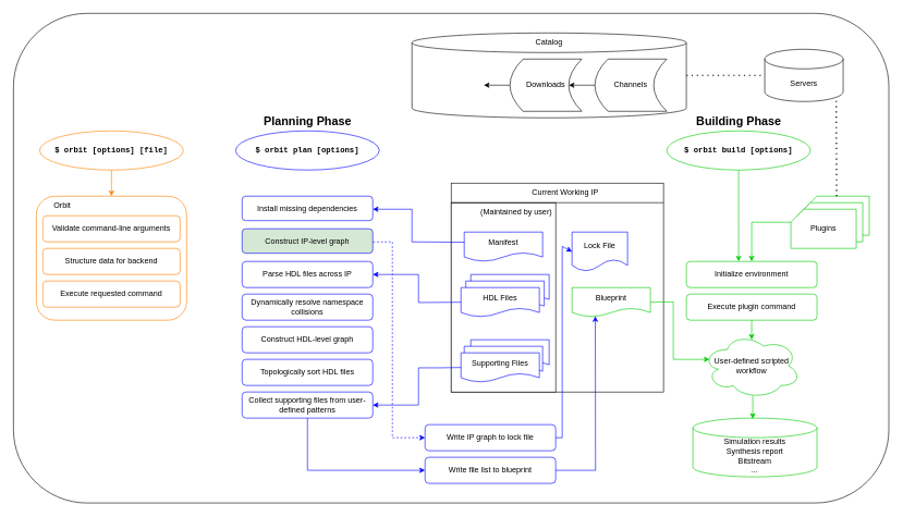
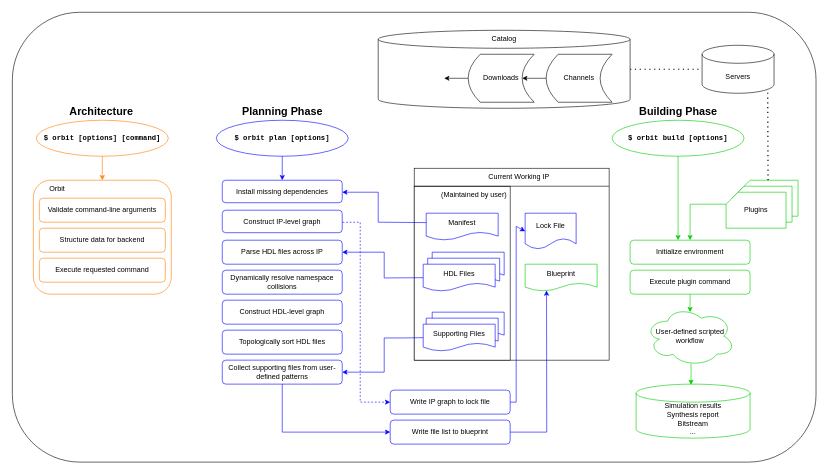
+ <mxCell id="57" value="&lt;font style=&quot;font-size: 18px;&quot;&gt;&lt;b&gt;Architecture&lt;/b&gt;&lt;/font&gt;" style="text;html=1;align=center;verticalAlign=middle;resizable=0;points=[];autosize=1;strokeColor=none;fillColor=none;" vertex="1" parent="1"><mxGeometry x="102.5" y="170" width="130" height="30" as="geometry" /></mxCell>
- <mxCell id="20" value="&lt;font face=&quot;Courier New&quot;&gt;&lt;b&gt;$ orbit [options] [file]&lt;/b&gt;&lt;/font&gt;" style="ellipse;whiteSpace=wrap;html=1;strokeColor=#FF8000;" vertex="1" parent="19"><mxGeometry width="220" height="60" as="geometry" /></mxCell>
+ <mxCell id="20" value="&lt;font face=&quot;Courier New&quot;&gt;&lt;b&gt;$ orbit [options] [command]&lt;/b&gt;&lt;/font&gt;" style="ellipse;whiteSpace=wrap;html=1;strokeColor=#FF8000;" vertex="1" parent="19"><mxGeometry width="220" height="60" as="geometry" /></mxCell>
+ <mxCell id="30" value="" style="endArrow=classic;html=1;rounded=0;exitX=0.5;exitY=1;exitDx=0;exitDy=0;entryX=0.5;entryY=0;entryDx=0;entryDy=0;strokeColor=#0000FF;" edge="1" parent="1" source="29" target="12"><mxGeometry width="50" height="50" relative="1" as="geometry"><mxPoint x="710" y="400" as="sourcePoint" /><mxPoint x="760" y="350" as="targetPoint" /></mxGeometry></mxCell>
- <mxCell id="13" value="Construct IP-level graph" style="rounded=1;whiteSpace=wrap;html=1;strokeColor=#0000FF;fillColor=#d5e8d4;" vertex="1" parent="11"><mxGeometry y="50" width="200" height="37.5" as="geometry" /></mxCell>
+ <mxCell id="13" value="Construct IP-level graph" style="rounded=1;whiteSpace=wrap;html=1;strokeColor=#0000FF;" vertex="1" parent="11"><mxGeometry y="50" width="200" height="37.5" as="geometry" /></mxCell>
- <mxCell id="78" value="" style="endArrow=classic;html=1;rounded=0;exitX=1;exitY=0.5;exitDx=0;exitDy=0;entryX=0.07;entryY=0.4;entryDx=0;entryDy=0;entryPerimeter=0;strokeColor=#00CC00;" edge="1" parent="1" source="64" target="49"><mxGeometry width="50" height="50" relative="1" as="geometry"><mxPoint x="990" y="410" as="sourcePoint" /><mxPoint x="1040" y="360" as="targetPoint" /><Array as="points"><mxPoint x="1030" y="462" /><mxPoint x="1030" y="550" /></Array></mxGeometry></mxCell>
